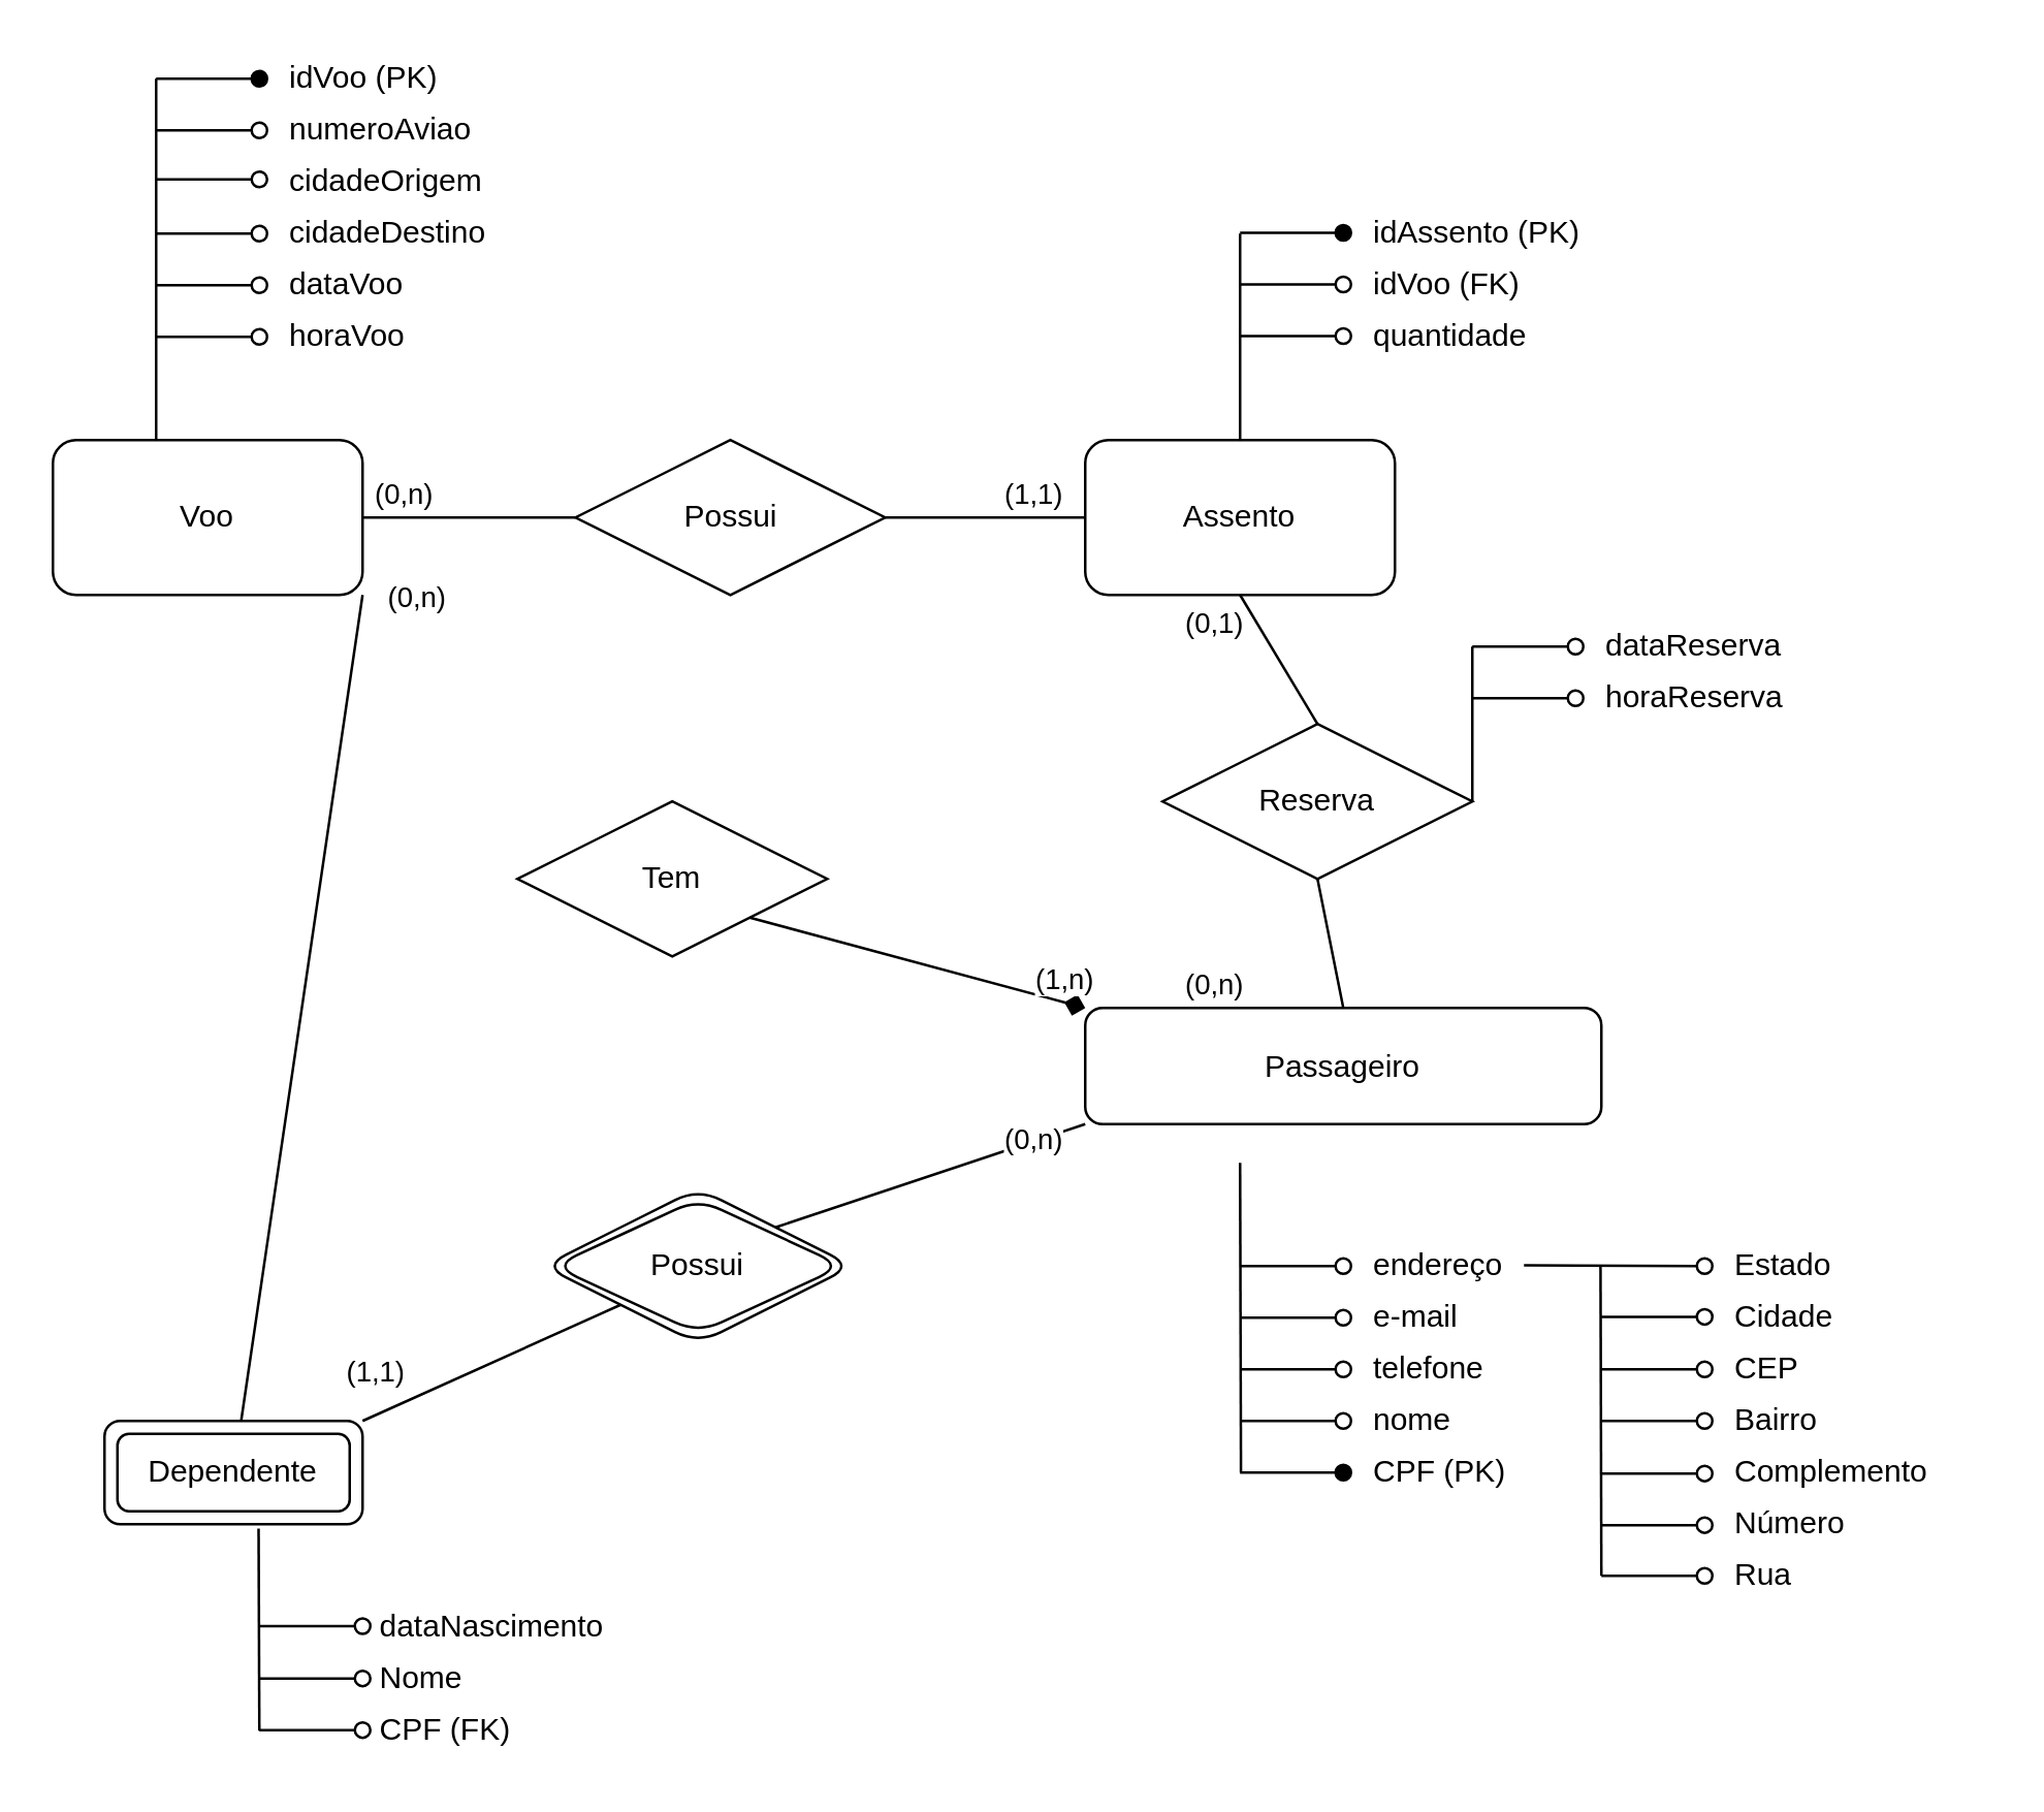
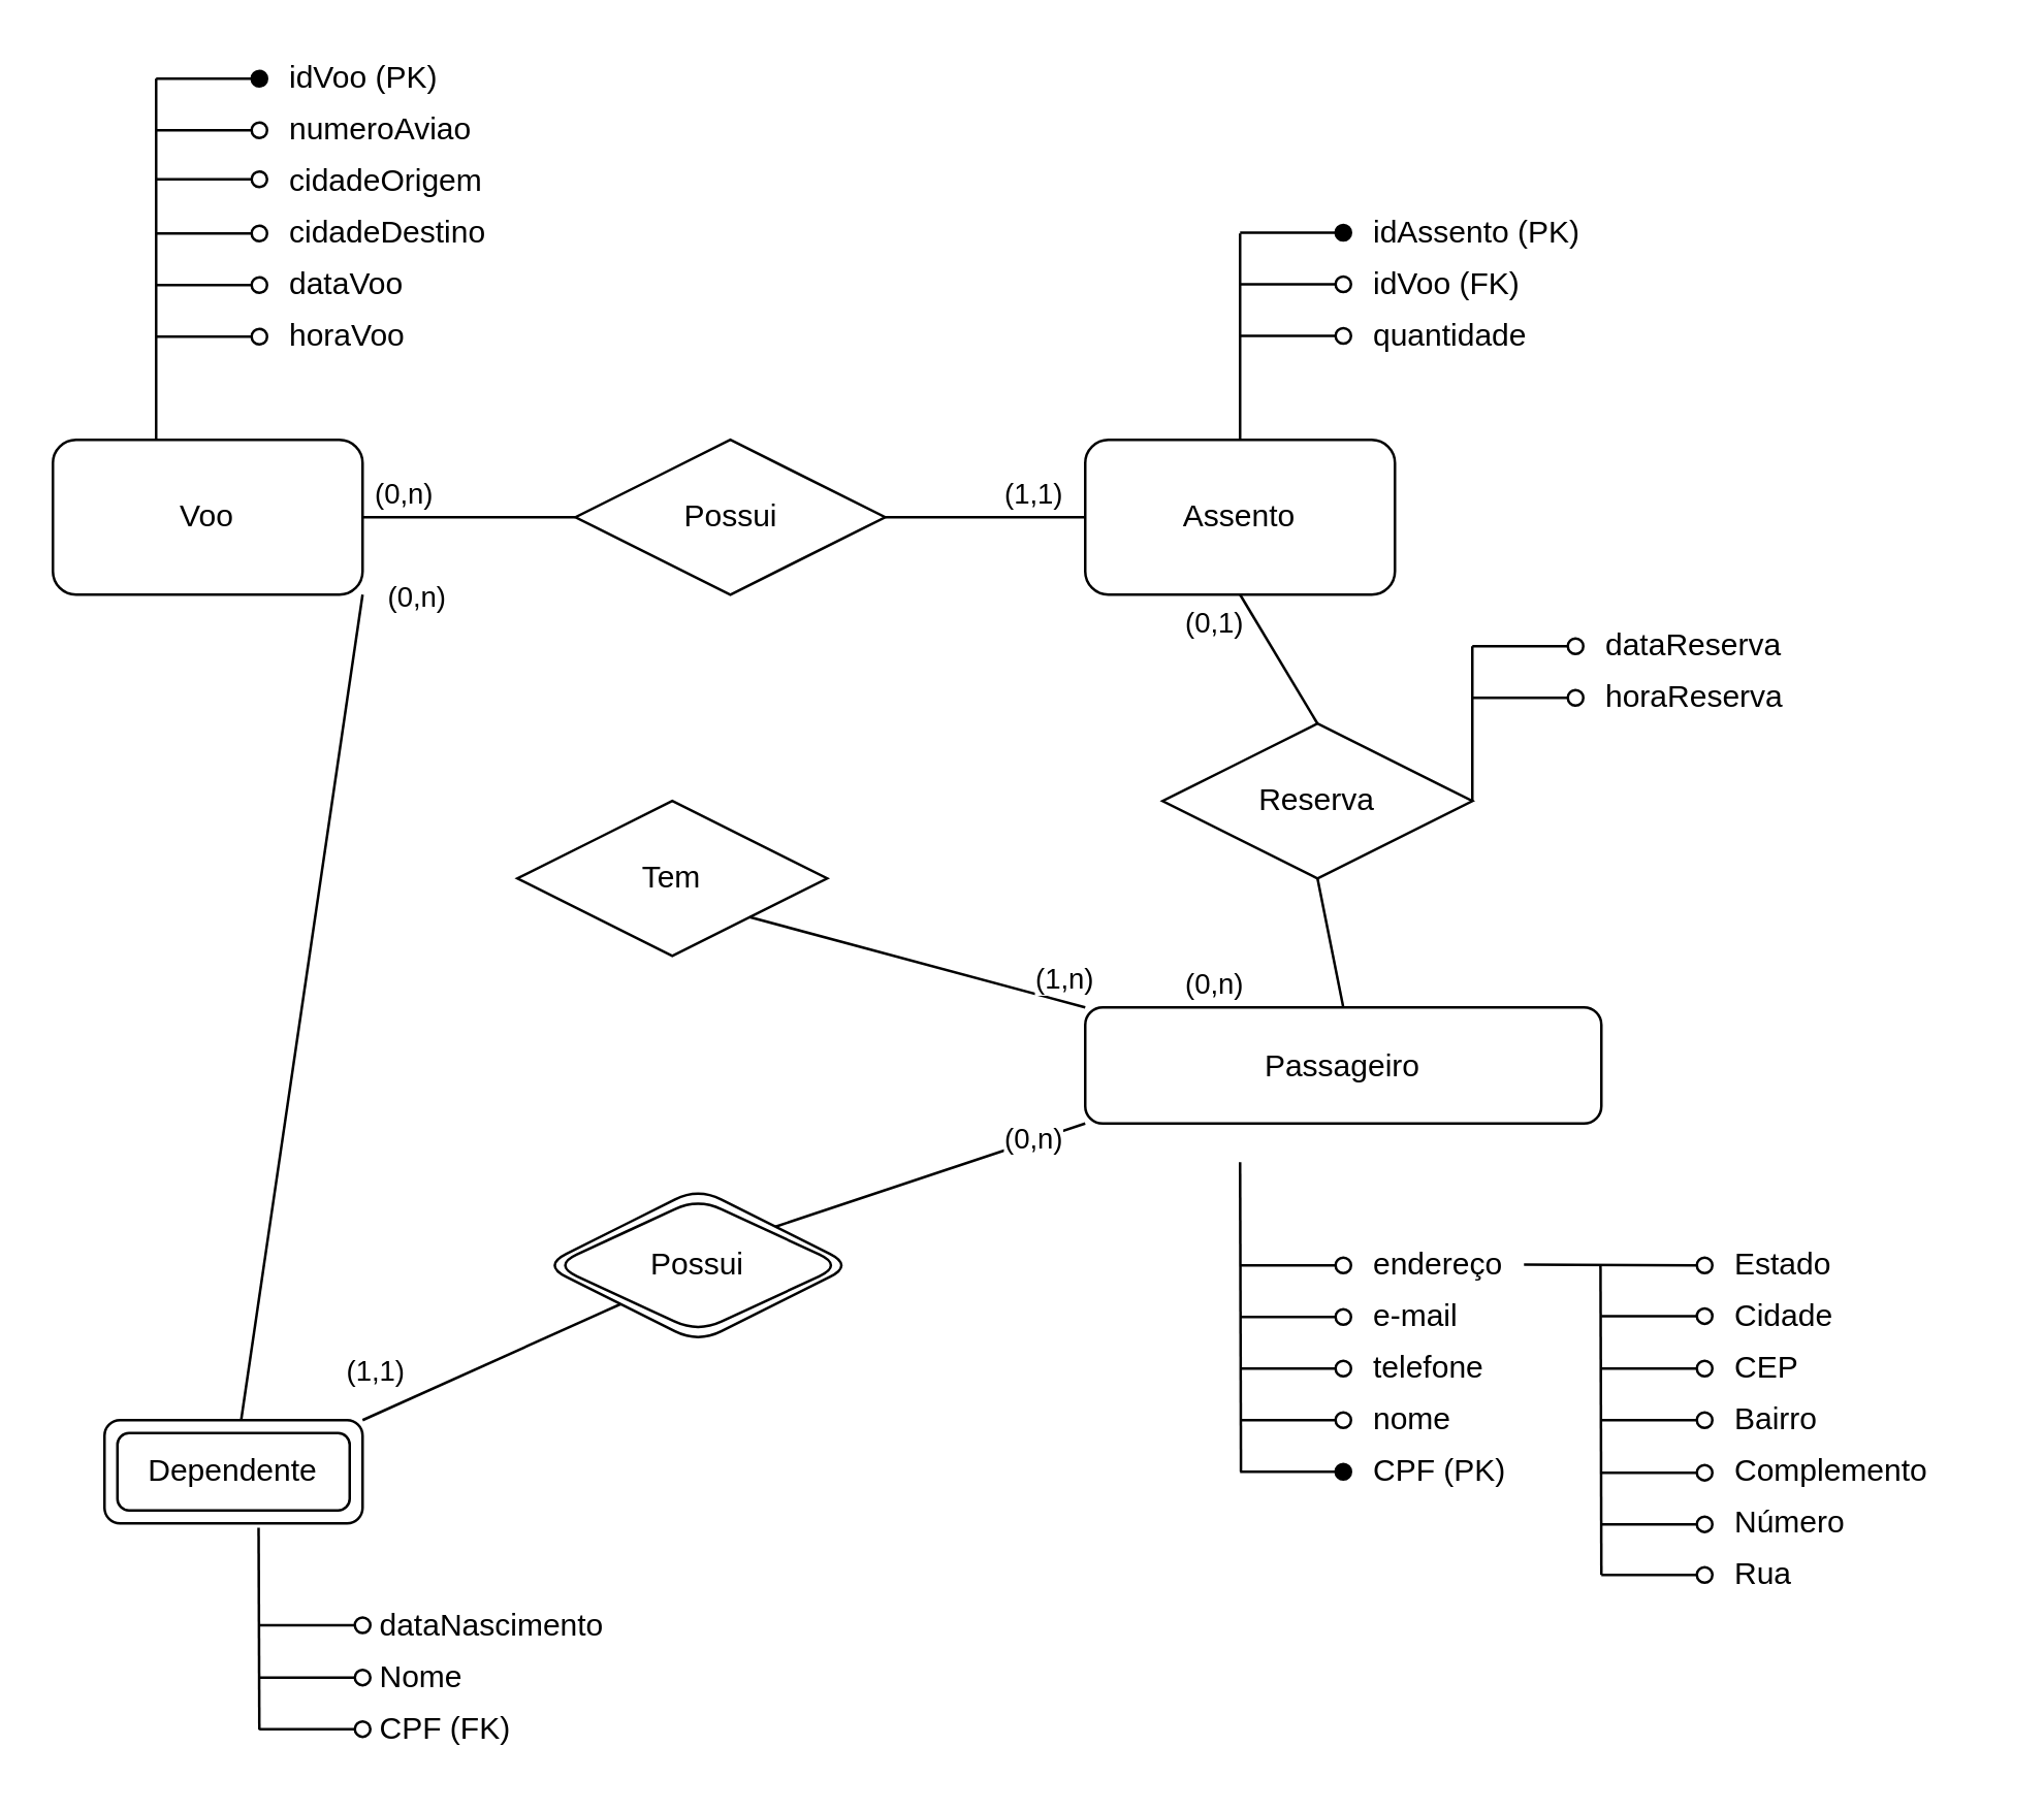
- <mxCell id="13" value="" style="endArrow=diamond;html=1;rounded=1;exitX=1;exitY=1;exitDx=0;exitDy=0;entryX=0;entryY=0;entryDx=0;entryDy=0;labelBackgroundColor=none;fontColor=default;" parent="1" source="7" target="5" edge="1"><mxGeometry width="50" height="50" relative="1" as="geometry"><mxPoint x="330" y="310" as="sourcePoint" /><mxPoint x="413" y="310" as="targetPoint" /></mxGeometry></mxCell>
+ <mxCell id="13" value="" style="endArrow=none;html=1;rounded=1;exitX=1;exitY=1;exitDx=0;exitDy=0;entryX=0;entryY=0;entryDx=0;entryDy=0;labelBackgroundColor=none;fontColor=default;" parent="1" source="7" target="5" edge="1"><mxGeometry width="50" height="50" relative="1" as="geometry"><mxPoint x="330" y="310" as="sourcePoint" /><mxPoint x="413" y="310" as="targetPoint" /></mxGeometry></mxCell>
